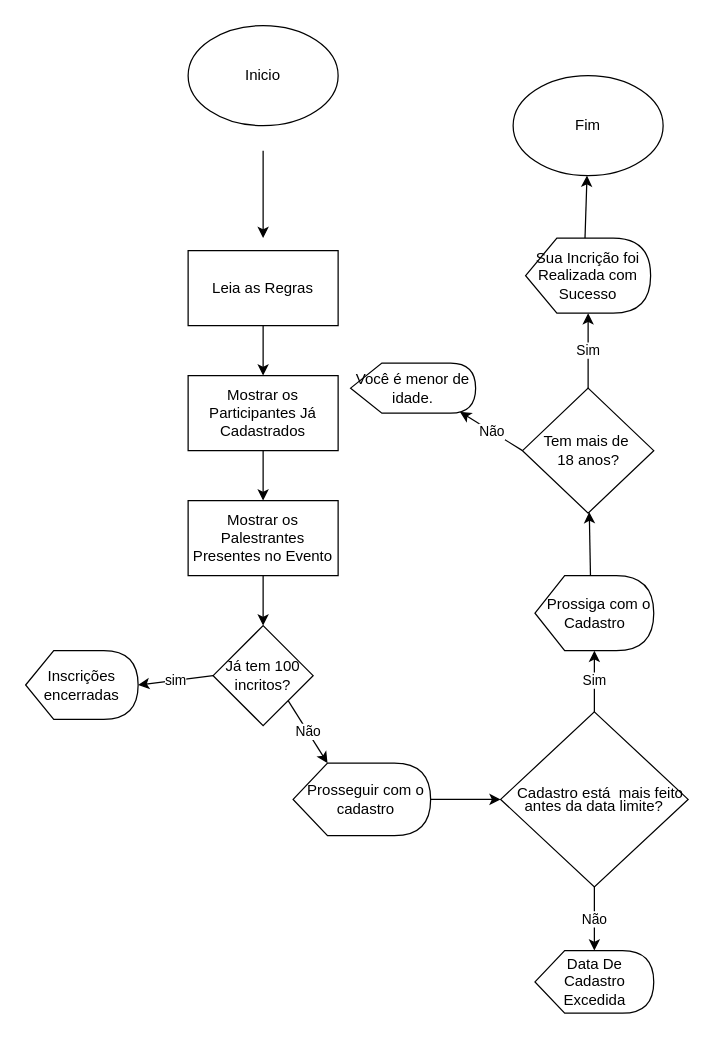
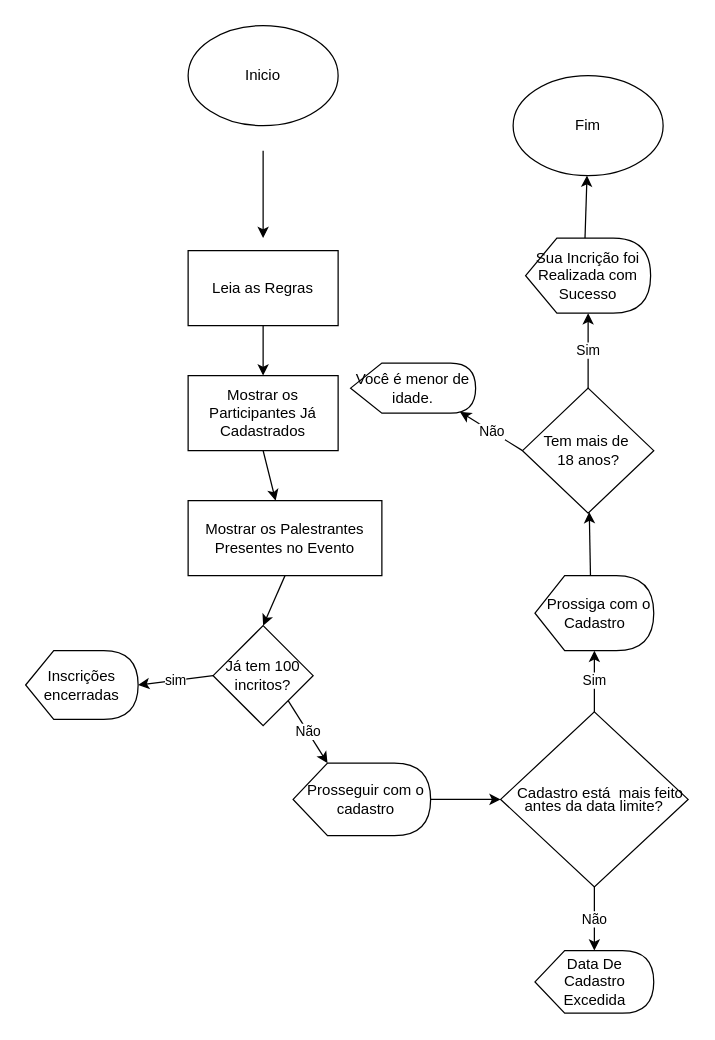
- <mxCell id="8" value="Mostrar os Palestrantes Presentes no Evento" style="rounded=0;whiteSpace=wrap;html=1;" parent="1" vertex="1"><mxGeometry x="150" y="400" width="120" height="60" as="geometry" /></mxCell>
+ <mxCell id="8" value="Mostrar os Palestrantes Presentes no Evento" style="rounded=0;whiteSpace=wrap;html=1;" parent="1" vertex="1"><mxGeometry x="150" y="400" width="155" height="60" as="geometry" /></mxCell>
